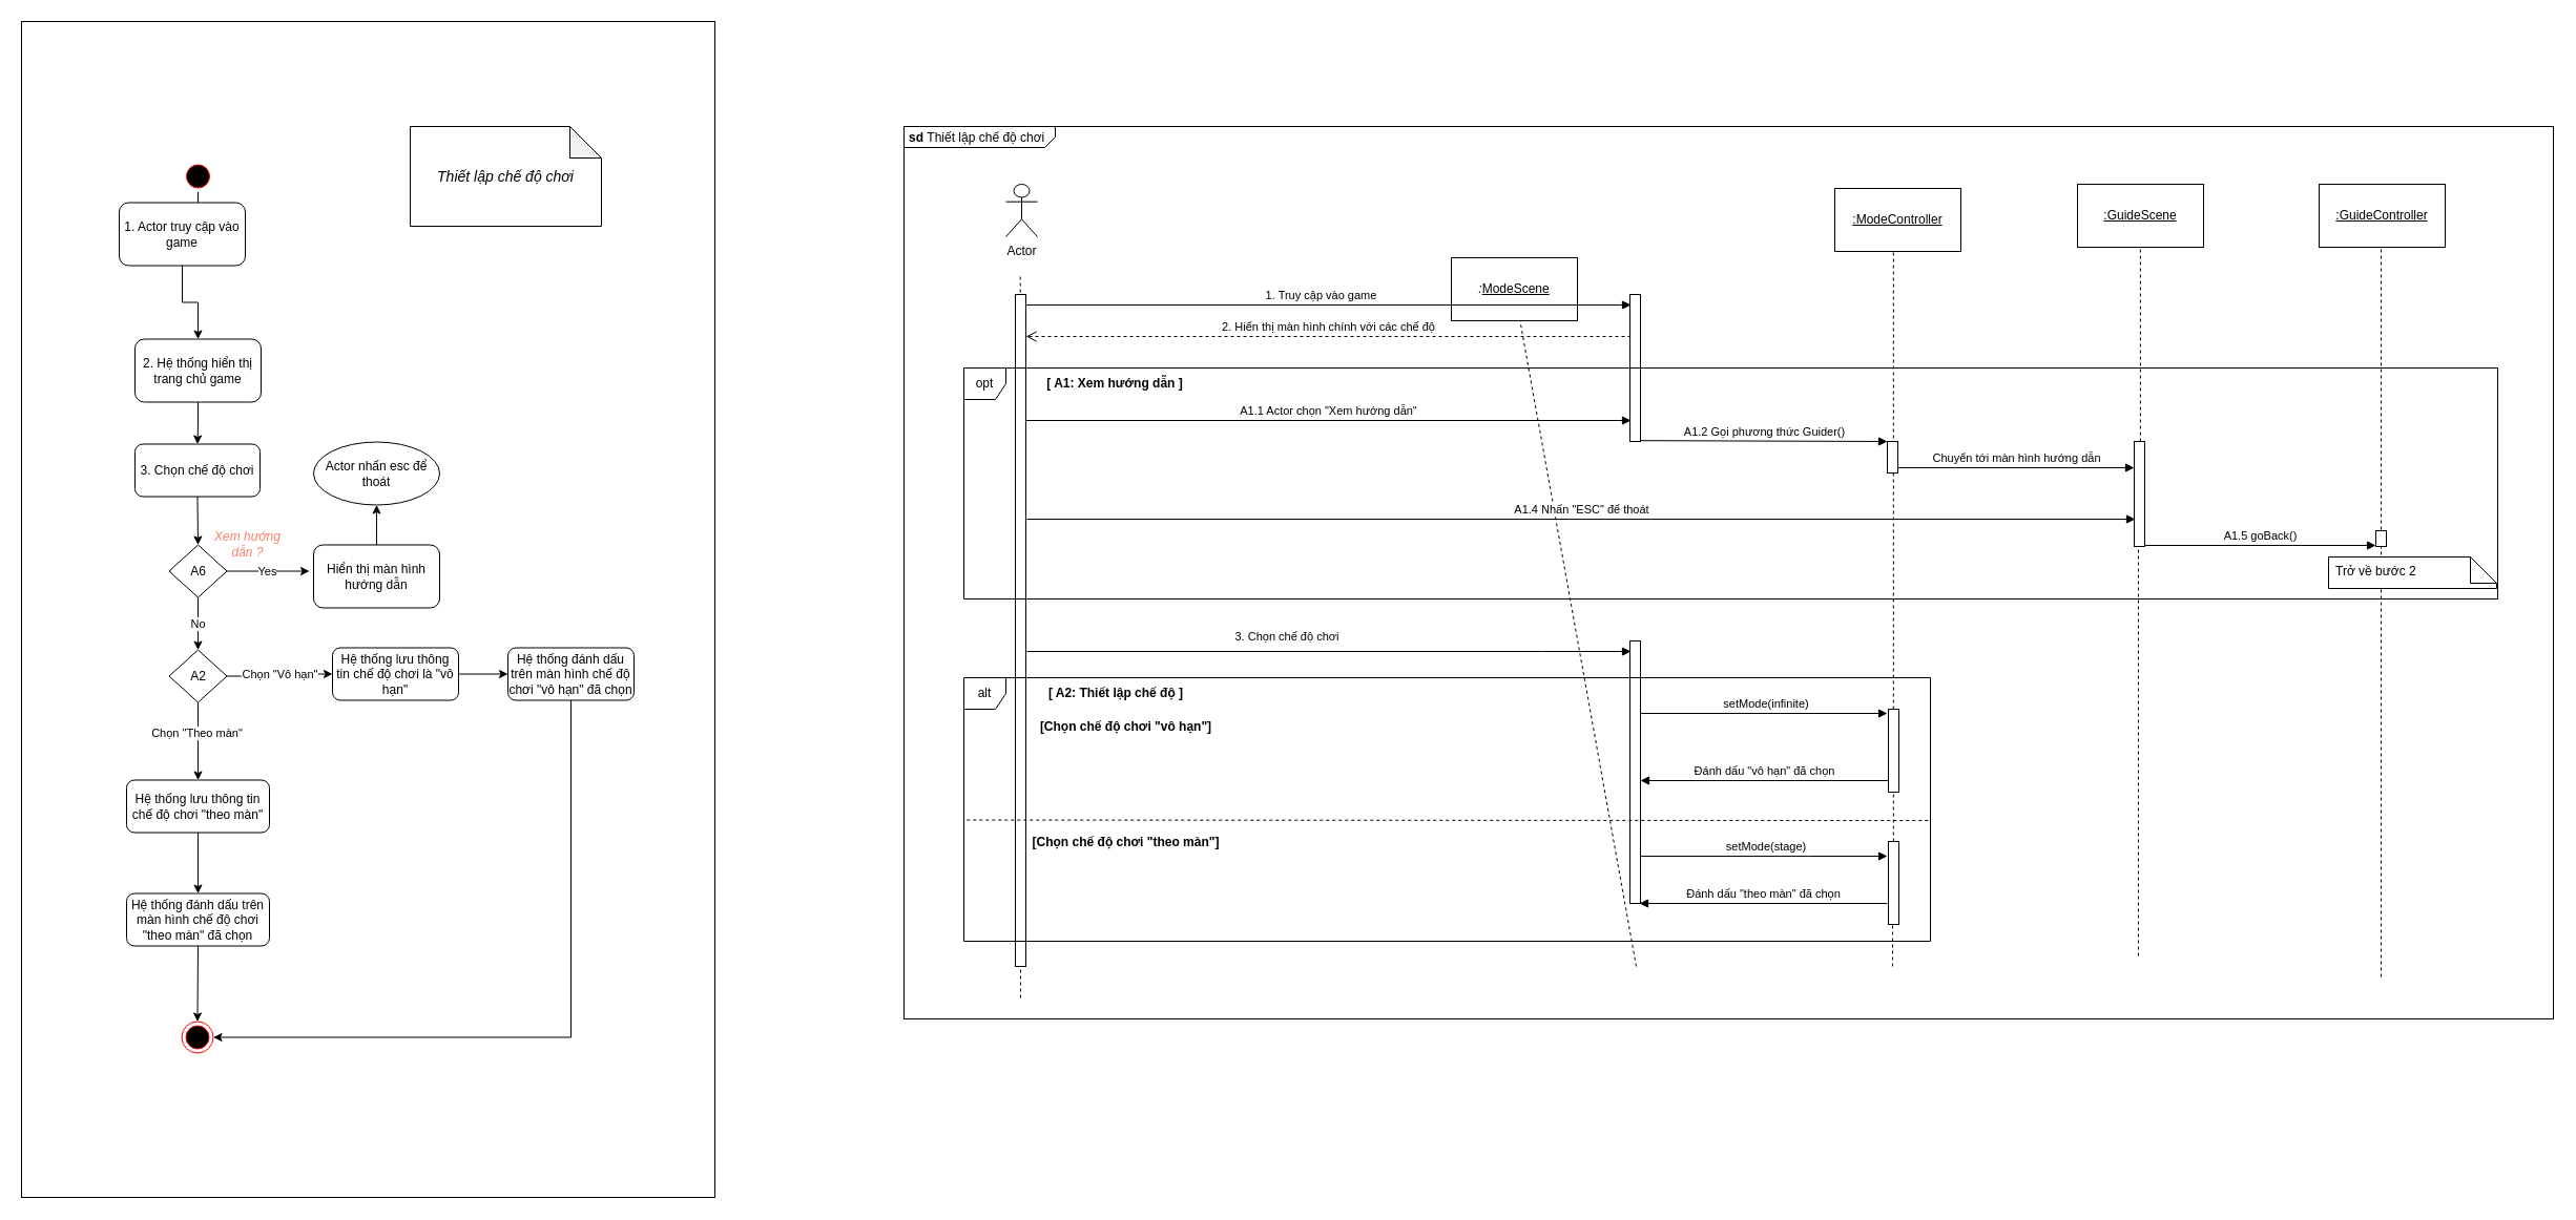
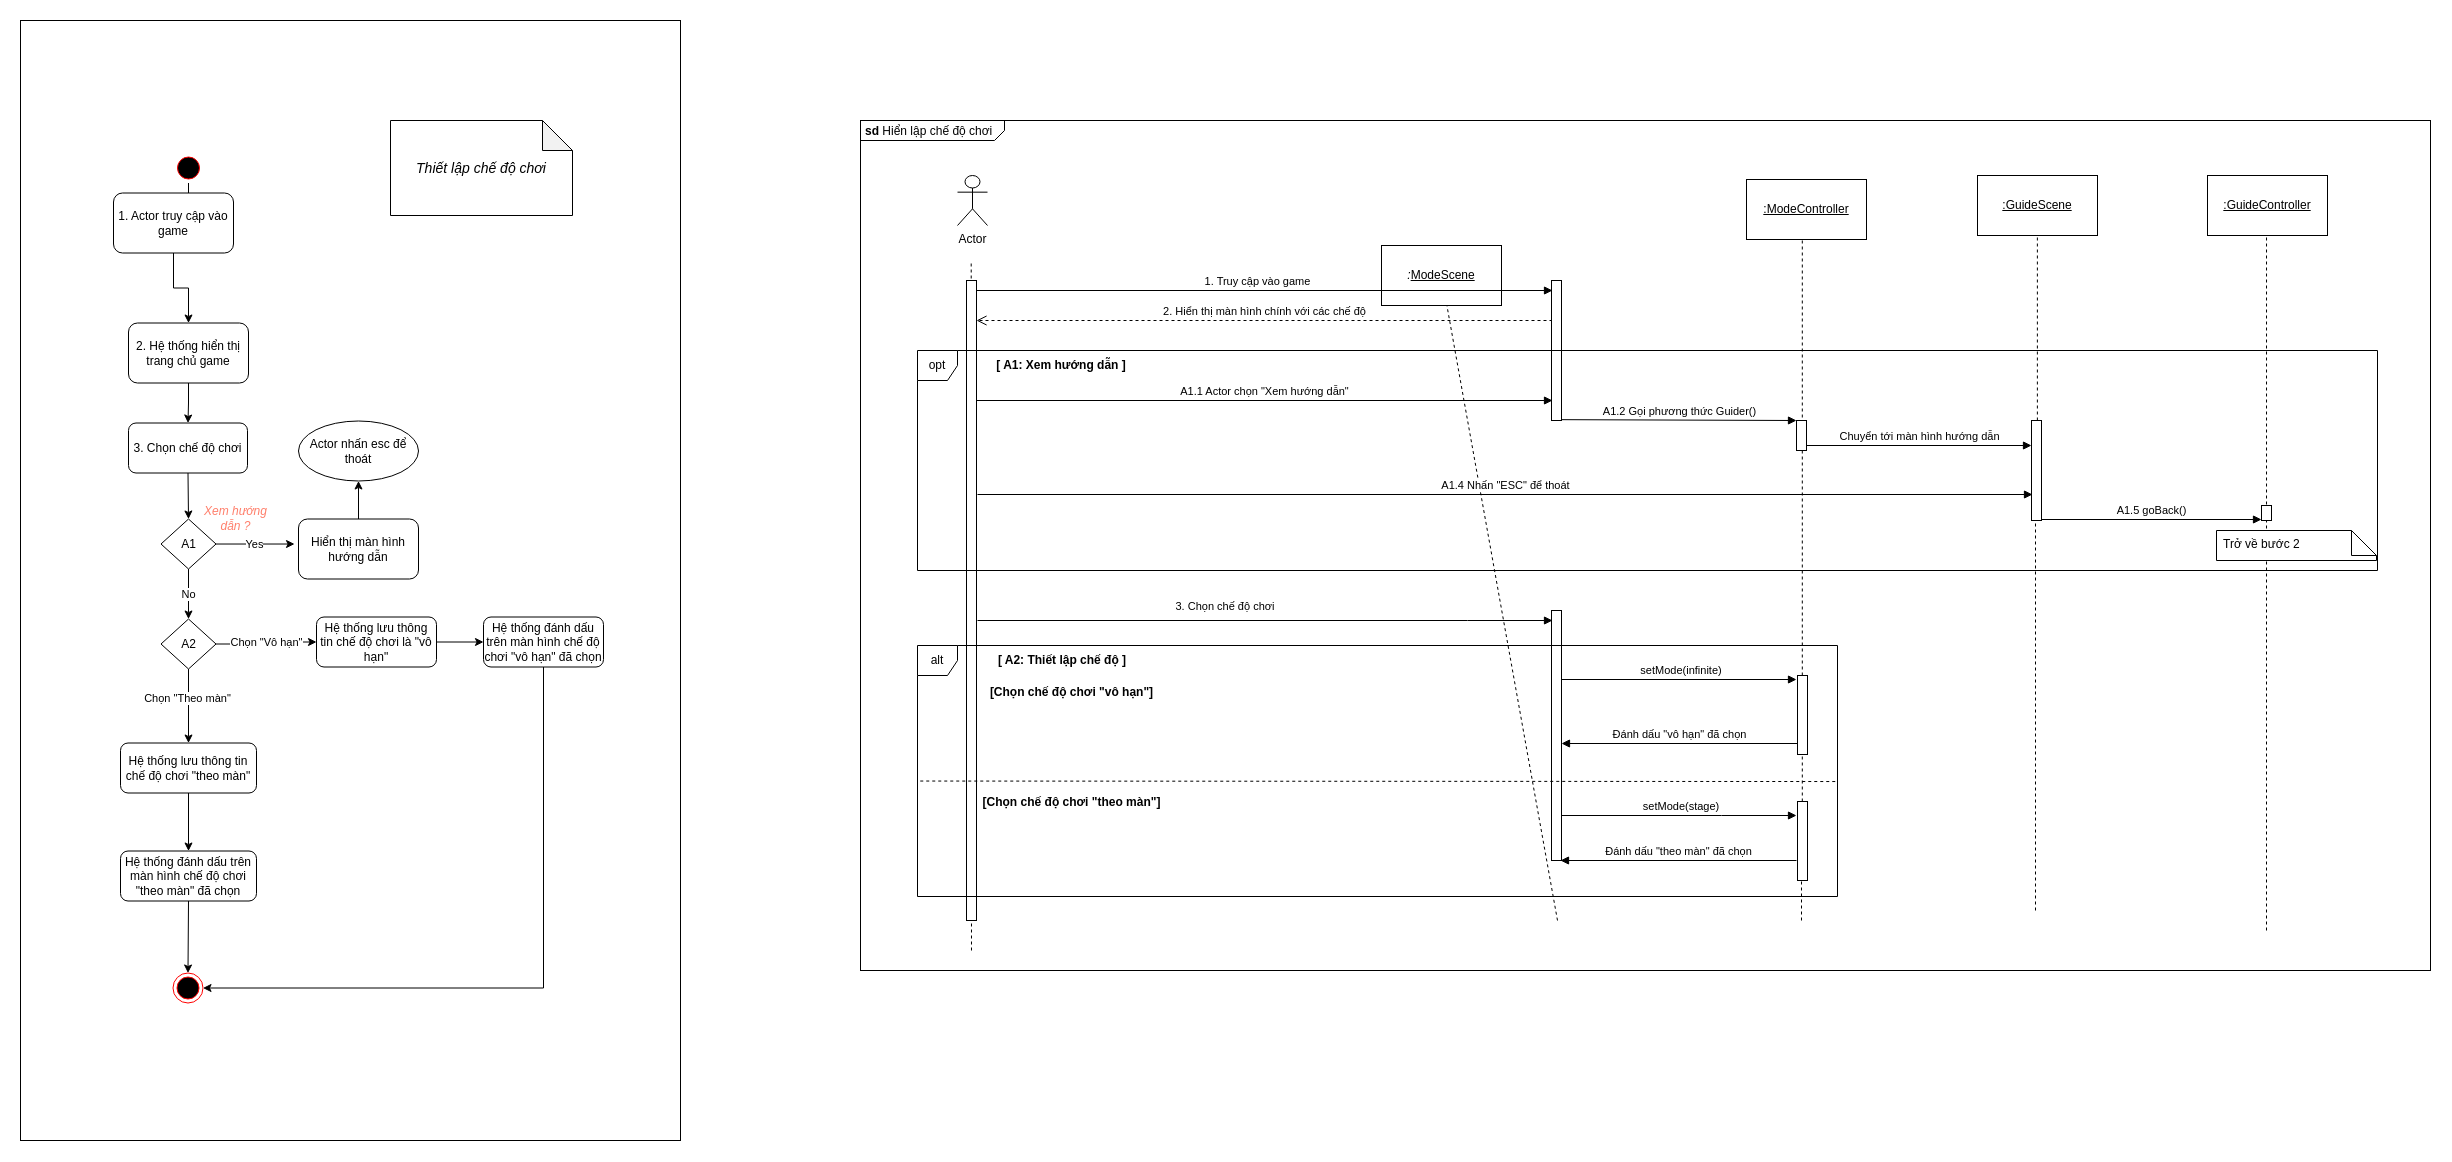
- <mxCell id="31" value="&lt;p style=&quot;margin:0px;margin-top:4px;margin-left:5px;text-align:left;&quot;&gt;&lt;b&gt;sd&lt;/b&gt;&amp;nbsp;Thiết lập chế độ chơi&amp;nbsp;&lt;/p&gt;" style="html=1;shape=mxgraph.sysml.package;overflow=fill;labelX=144.32;align=left;spacingLeft=5;verticalAlign=top;spacingTop=-3;movable=0;resizable=0;rotatable=0;deletable=0;editable=0;connectable=0;" vertex="1" parent="1"><mxGeometry x="860" y="120" width="1570" height="850" as="geometry" /></mxCell>
+ <mxCell id="31" value="&lt;p style=&quot;margin:0px;margin-top:4px;margin-left:5px;text-align:left;&quot;&gt;&lt;b&gt;sd&lt;/b&gt;&amp;nbsp;Hiển lập chế độ chơi&amp;nbsp;&lt;/p&gt;" style="html=1;shape=mxgraph.sysml.package;overflow=fill;labelX=144.32;align=left;spacingLeft=5;verticalAlign=top;spacingTop=-3;movable=0;resizable=0;rotatable=0;deletable=0;editable=0;connectable=0;" vertex="1" parent="1"><mxGeometry x="860" y="120" width="1570" height="850" as="geometry" /></mxCell>
- <mxCell id="11" value="A6" style="rhombus;whiteSpace=wrap;html=1;movable=0;resizable=0;rotatable=0;deletable=0;editable=0;connectable=0;" vertex="1" parent="1"><mxGeometry x="160.5" y="518.5" width="55" height="50" as="geometry" /></mxCell>
+ <mxCell id="11" value="A1" style="rhombus;whiteSpace=wrap;html=1;movable=0;resizable=0;rotatable=0;deletable=0;editable=0;connectable=0;" vertex="1" parent="1"><mxGeometry x="160.5" y="518.5" width="55" height="50" as="geometry" /></mxCell>
